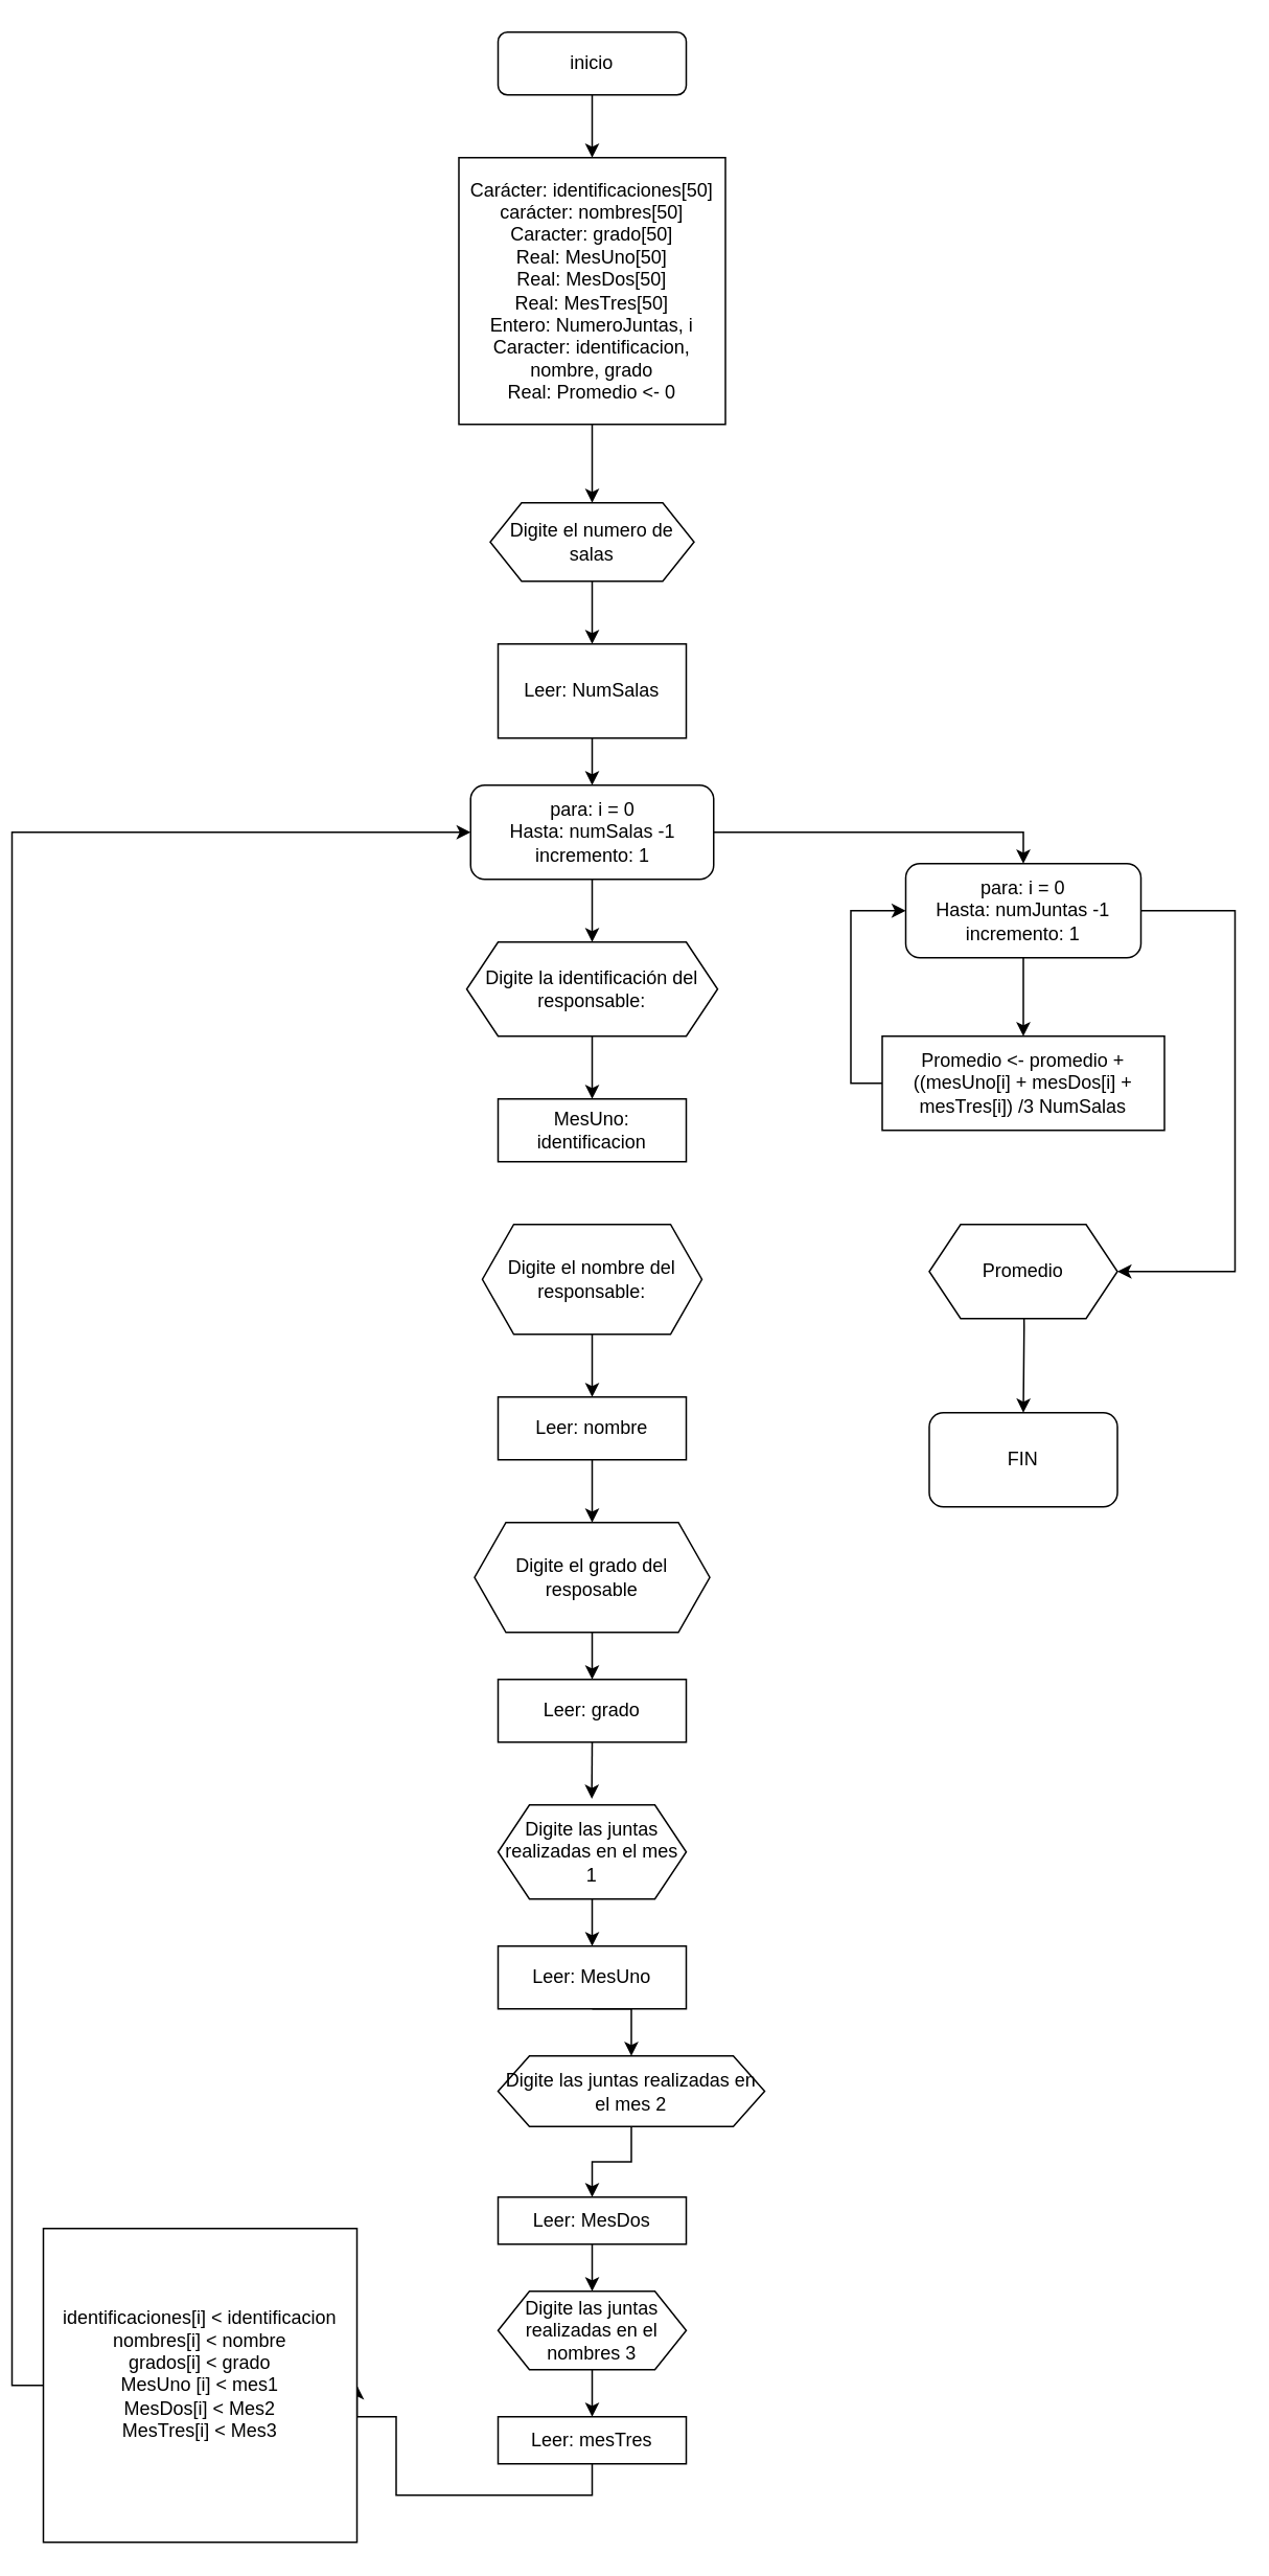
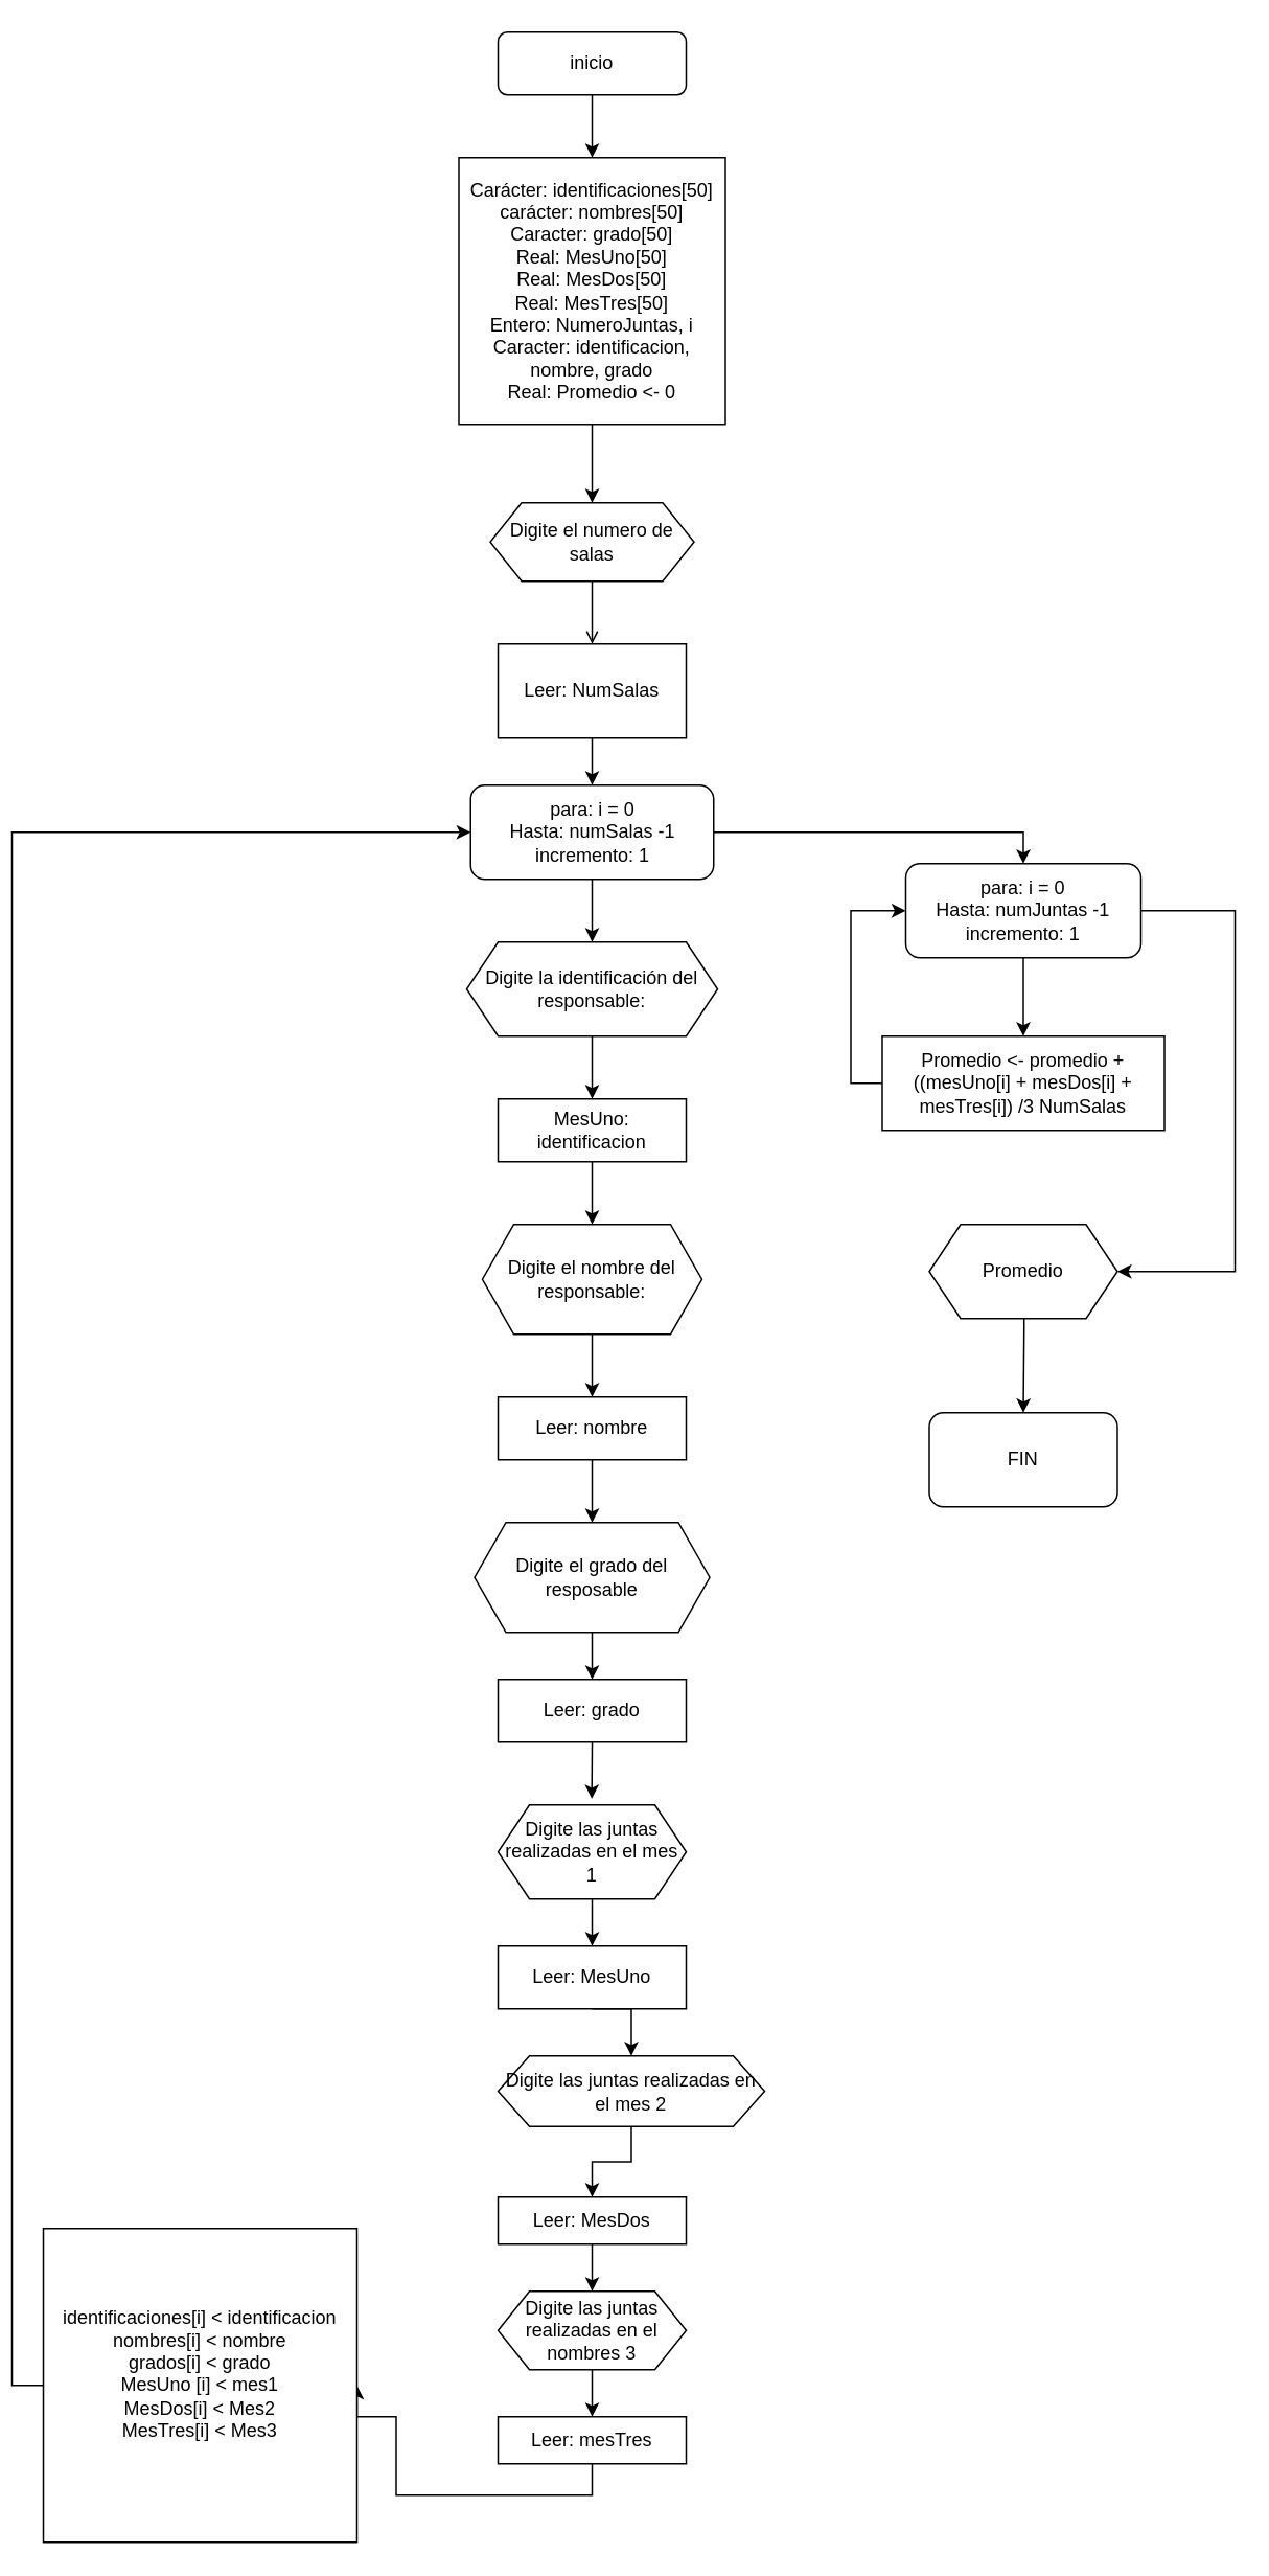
- <mxCell id="6" value="" style="edgeStyle=orthogonalEdgeStyle;rounded=0;orthogonalLoop=1;jettySize=auto;html=1;" parent="1" source="7" target="9" edge="1"><mxGeometry relative="1" as="geometry" /></mxCell>
+ <mxCell id="6" value="" style="edgeStyle=orthogonalEdgeStyle;rounded=0;orthogonalLoop=1;jettySize=auto;html=1;endArrow=open;" parent="1" source="7" target="9" edge="1"><mxGeometry relative="1" as="geometry" /></mxCell>
+ <mxCell id="15" style="edgeStyle=orthogonalEdgeStyle;rounded=0;orthogonalLoop=1;jettySize=auto;html=1;exitX=0.5;exitY=1;exitDx=0;exitDy=0;entryX=0.5;entryY=0;entryDx=0;entryDy=0;" parent="1" source="16" target="18" edge="1"><mxGeometry relative="1" as="geometry" /></mxCell>
